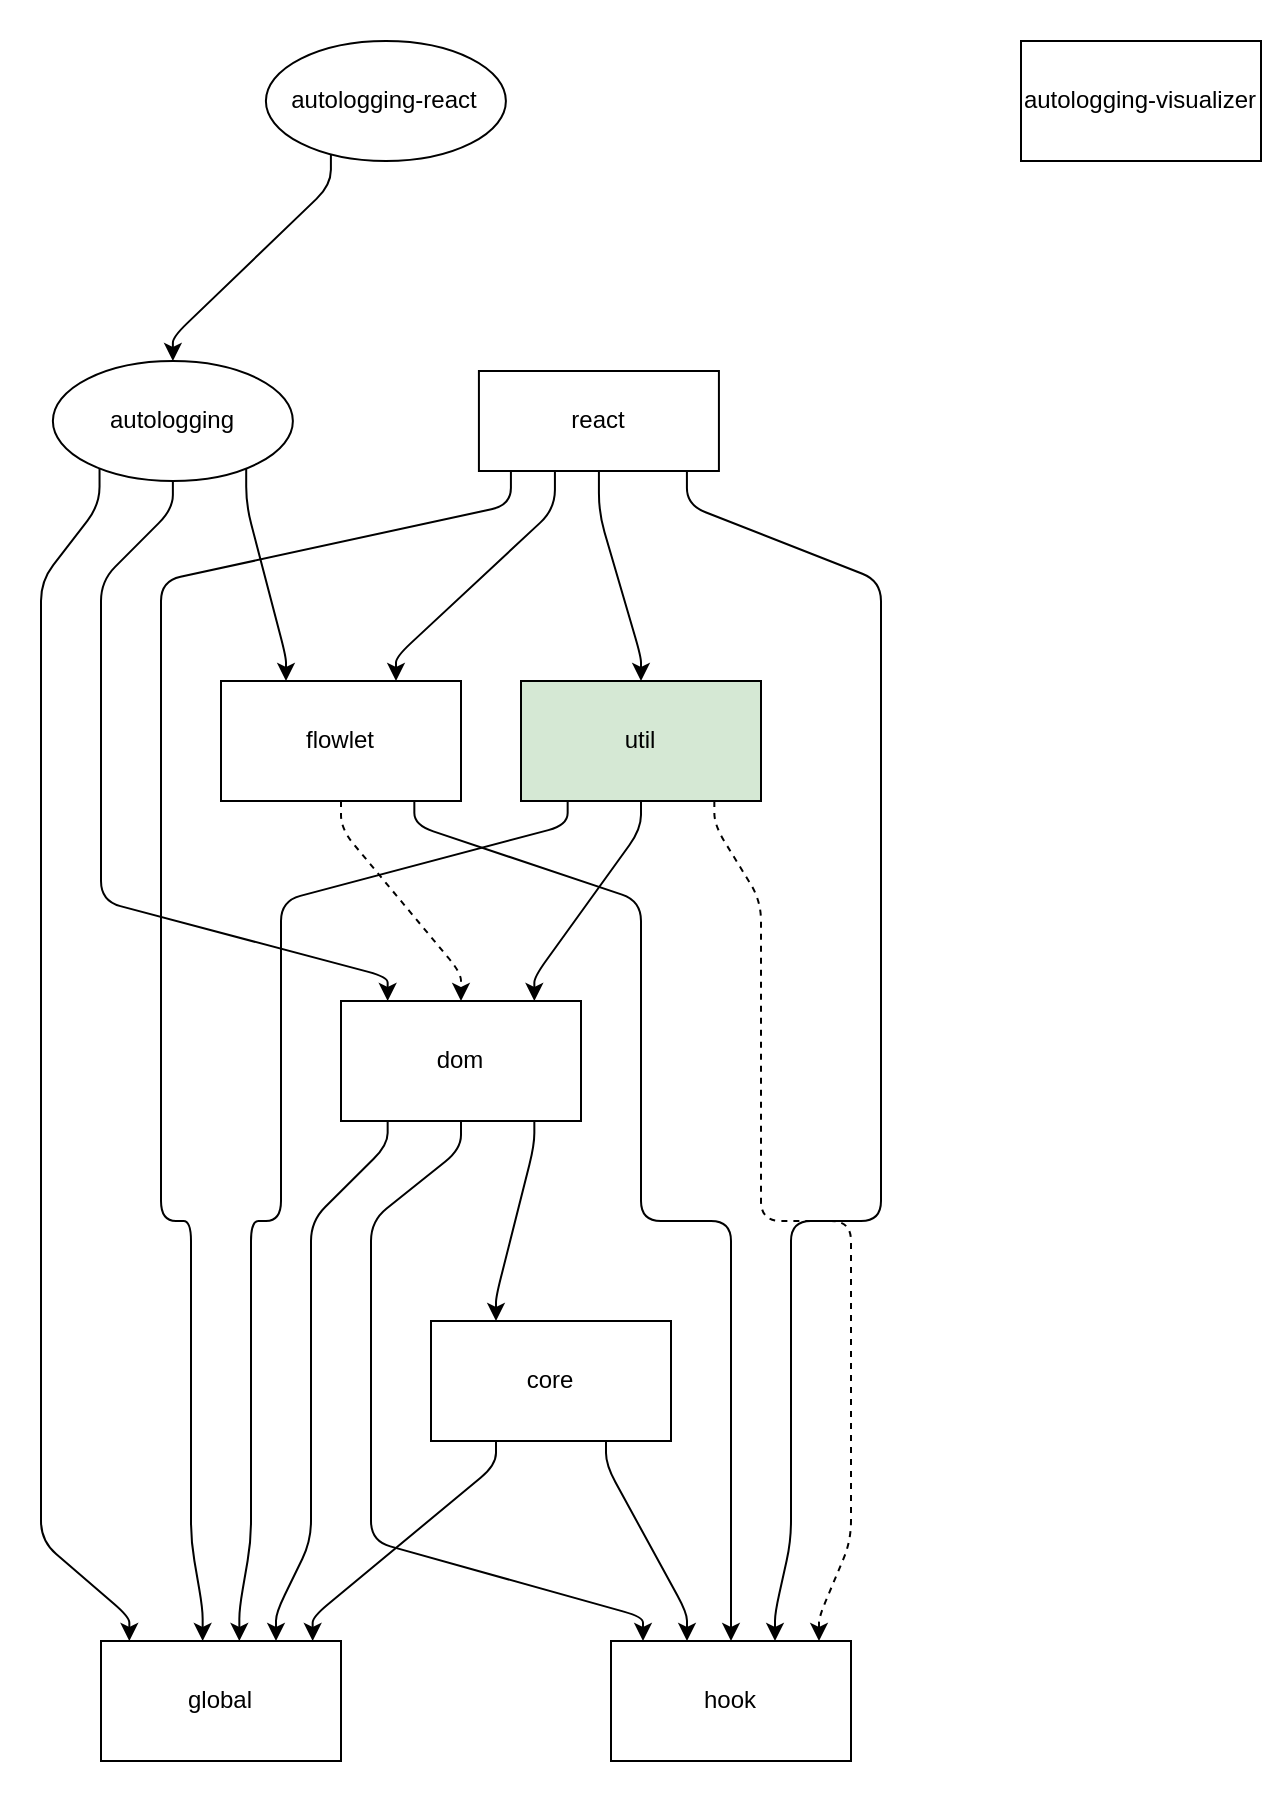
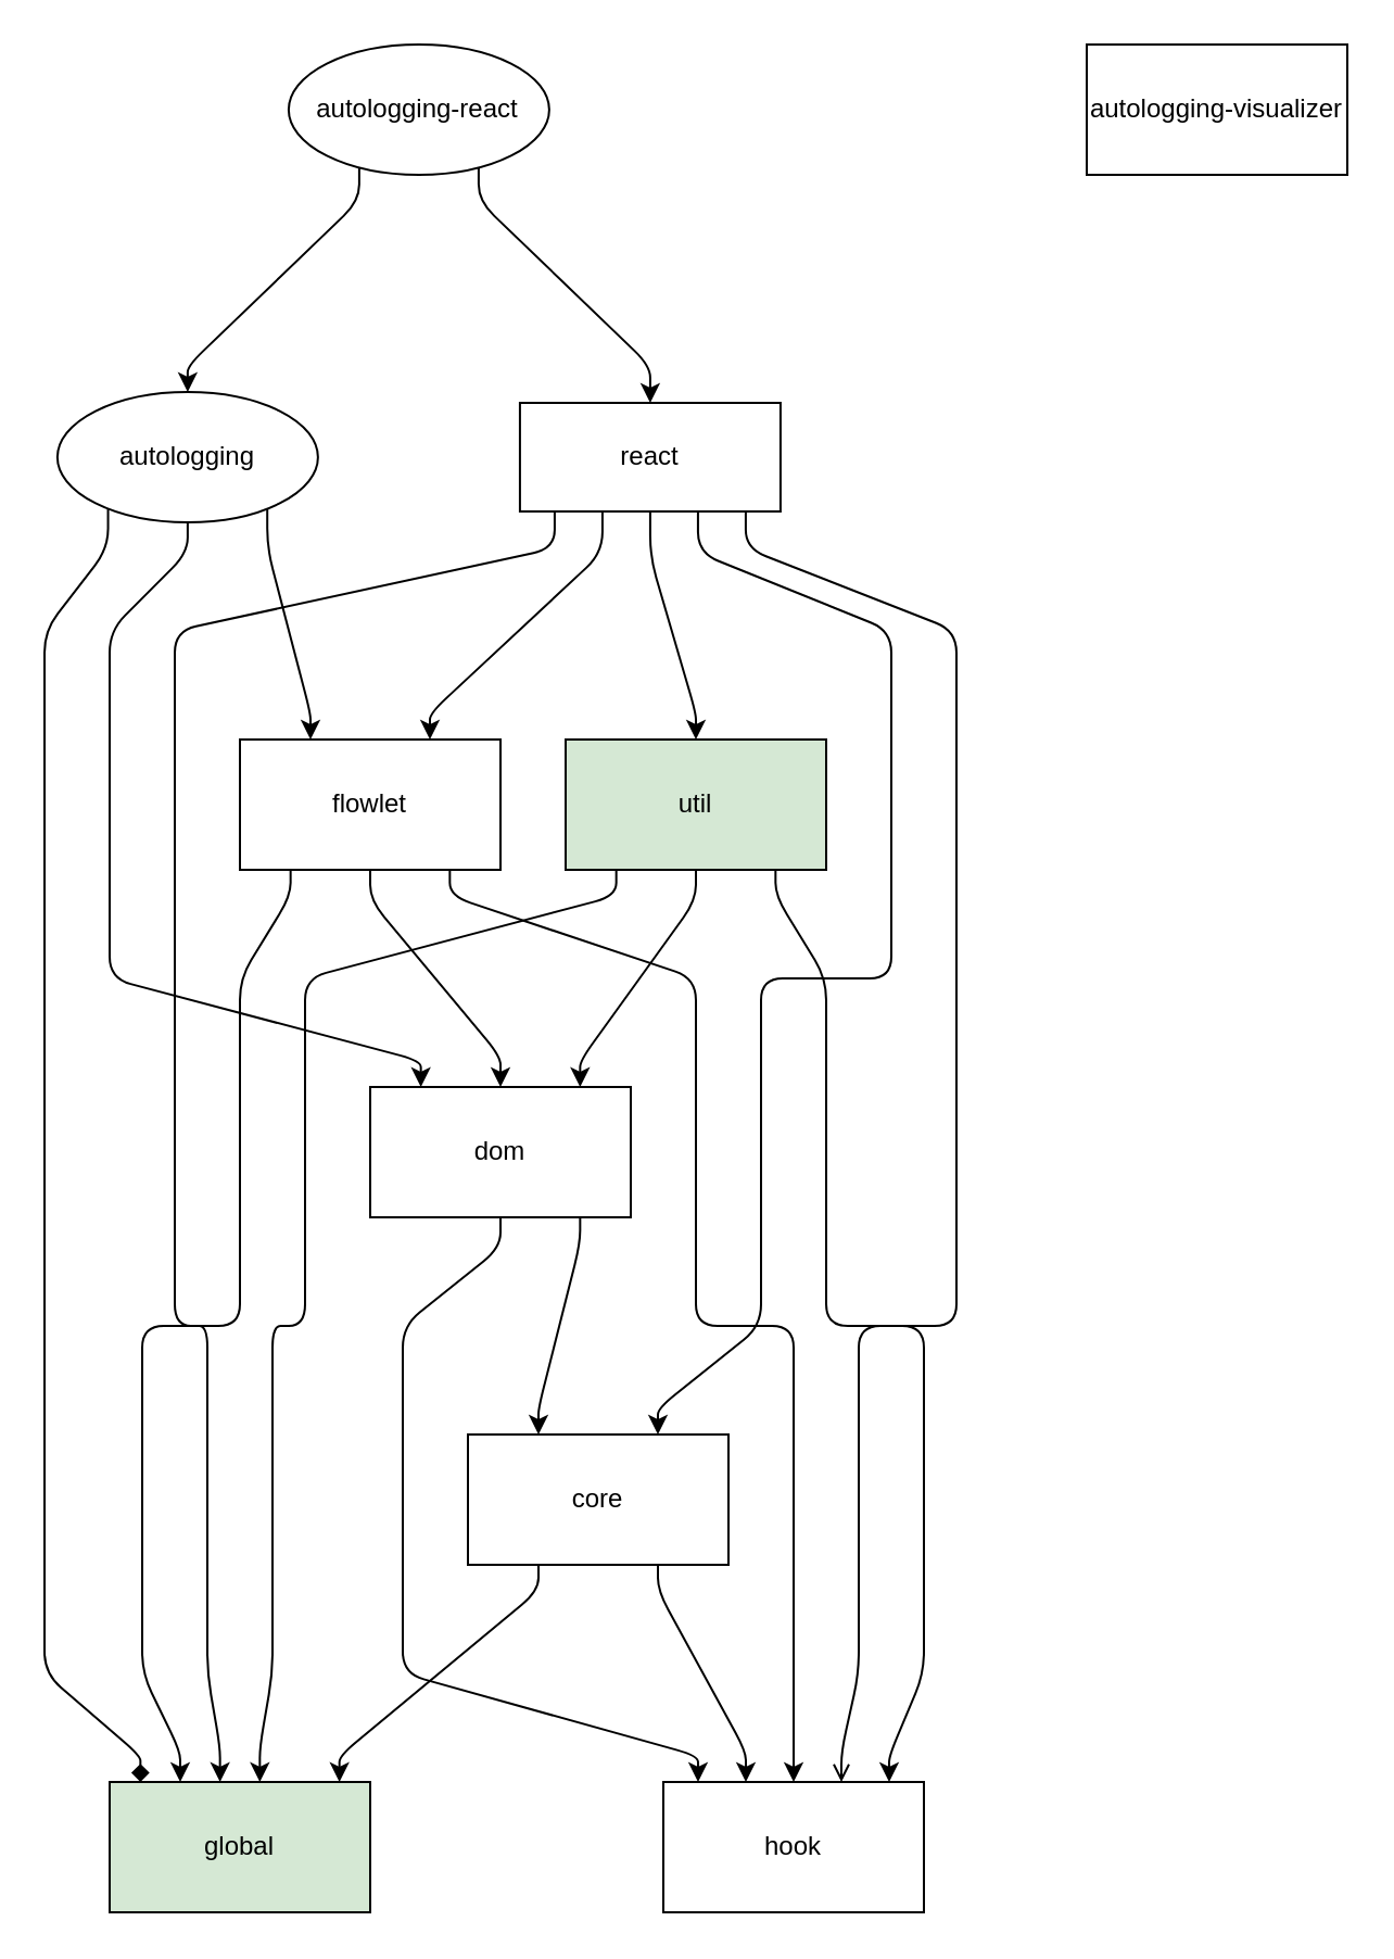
- <mxCell id="28" value="autologging-visualizer" style="rounded=0;whiteSpace=wrap;html=1;" parent="1" vertex="1"><mxGeometry x="510" y="20" width="120" height="60" as="geometry" /></mxCell>
+ <mxCell id="28" value="autologging-visualizer" style="rounded=0;whiteSpace=wrap;html=1;" parent="1" vertex="1"><mxGeometry x="500" width="120" height="60" as="geometry" y="20" /></mxCell>
+ <mxCell id="15" value="" style="edgeStyle=none;html=1;noEdgeStyle=1;orthogonal=1;" parent="1" source="17" target="23" edge="1"><mxGeometry relative="1" as="geometry"><mxPoint x="290" y="130" as="sourcePoint" /><Array as="points"><mxPoint x="219.948" y="92" /><mxPoint x="298.958" y="168" /></Array></mxGeometry></mxCell>
- <mxCell id="26" style="edgeStyle=none;html=1;noEdgeStyle=1;orthogonal=1;dashed=1;" parent="1" source="27" target="9" edge="1"><mxGeometry relative="1" as="geometry"><Array as="points"><mxPoint x="170" y="414" /><mxPoint x="230" y="486" /></Array></mxGeometry></mxCell>
+ <mxCell id="26" style="edgeStyle=none;html=1;noEdgeStyle=1;orthogonal=1;" parent="1" source="27" target="9" edge="1"><mxGeometry relative="1" as="geometry"><Array as="points"><mxPoint x="170" y="414" /><mxPoint x="230" y="486" /></Array></mxGeometry></mxCell>
+ <mxCell id="18" style="edgeStyle=none;html=1;noEdgeStyle=1;orthogonal=1;" parent="1" source="23" target="12" edge="1"><mxGeometry relative="1" as="geometry"><Array as="points"><mxPoint x="320.958" y="254" /><mxPoint x="410" y="290" /><mxPoint x="410" y="450" /><mxPoint x="350" y="450" /><mxPoint x="350" y="610" /><mxPoint x="302.5" y="648" /></Array></mxGeometry></mxCell>
+ <mxCell id="24" style="edgeStyle=none;html=1;noEdgeStyle=1;orthogonal=1;" parent="1" source="27" target="13" edge="1"><mxGeometry relative="1" as="geometry"><Array as="points"><mxPoint x="133.333" y="412" /><mxPoint x="110" y="450" /><mxPoint x="110" y="610" /><mxPoint x="65" y="610" /><mxPoint x="65" y="770" /><mxPoint x="82.5" y="806" /></Array></mxGeometry></mxCell>
- <mxCell id="30" style="edgeStyle=none;html=1;noEdgeStyle=1;orthogonal=1;dashed=1;" parent="1" source="32" target="14" edge="1"><mxGeometry relative="1" as="geometry"><Array as="points"><mxPoint x="356.667" y="412" /><mxPoint x="380" y="450" /><mxPoint x="380" y="610" /><mxPoint x="425" y="610" /><mxPoint x="425" y="770" /><mxPoint x="409" y="808" /></Array></mxGeometry></mxCell>
+ <mxCell id="30" style="edgeStyle=none;html=1;noEdgeStyle=1;orthogonal=1;" parent="1" source="32" target="14" edge="1"><mxGeometry relative="1" as="geometry"><Array as="points"><mxPoint x="356.667" y="412" /><mxPoint x="380" y="450" /><mxPoint x="380" y="610" /><mxPoint x="425" y="610" /><mxPoint x="425" y="770" /><mxPoint x="409" y="808" /></Array></mxGeometry></mxCell>
- <mxCell id="7" style="edgeStyle=none;html=1;noEdgeStyle=1;orthogonal=1;" parent="1" source="9" target="13" edge="1"><mxGeometry relative="1" as="geometry"><Array as="points"><mxPoint x="193.333" y="572" /><mxPoint x="155" y="610" /><mxPoint x="155" y="770" /><mxPoint x="137.5" y="806" /></Array></mxGeometry></mxCell>
- <mxCell id="4" style="edgeStyle=none;html=1;noEdgeStyle=1;orthogonal=1;" parent="1" source="5" target="13" edge="1"><mxGeometry relative="1" as="geometry"><Array as="points"><mxPoint x="49.271" y="252" /><mxPoint y="290" x="20" /><mxPoint y="450" x="20" /><mxPoint y="450" x="20" /><mxPoint y="610" x="20" /><mxPoint y="610" x="20" /><mxPoint y="770" x="20" /><mxPoint x="64.167" y="808" /></Array></mxGeometry></mxCell>
+ <mxCell id="4" style="edgeStyle=none;html=1;noEdgeStyle=1;orthogonal=1;endArrow=diamond;" parent="1" source="5" target="13" edge="1"><mxGeometry relative="1" as="geometry"><Array as="points"><mxPoint x="49.271" y="252" /><mxPoint y="290" x="20" /><mxPoint y="450" x="20" /><mxPoint y="450" x="20" /><mxPoint y="610" x="20" /><mxPoint y="610" x="20" /><mxPoint y="770" x="20" /><mxPoint x="64.167" y="808" /></Array></mxGeometry></mxCell>
- <mxCell id="19" style="edgeStyle=none;html=1;noEdgeStyle=1;orthogonal=1;" parent="1" source="23" target="14" edge="1"><mxGeometry relative="1" as="geometry"><Array as="points"><mxPoint x="342.958" y="252" /><mxPoint x="440" y="290" /><mxPoint x="440" y="450" /><mxPoint x="440" y="450" /><mxPoint x="440" y="610" /><mxPoint x="395" y="610" /><mxPoint x="395" y="770" /><mxPoint x="387" y="806" /></Array></mxGeometry></mxCell>
+ <mxCell id="19" style="edgeStyle=none;html=1;noEdgeStyle=1;orthogonal=1;endArrow=open;" parent="1" source="23" target="14" edge="1"><mxGeometry relative="1" as="geometry"><Array as="points"><mxPoint x="342.958" y="252" /><mxPoint x="440" y="290" /><mxPoint x="440" y="450" /><mxPoint x="440" y="450" /><mxPoint x="440" y="610" /><mxPoint x="395" y="610" /><mxPoint x="395" y="770" /><mxPoint x="387" y="806" /></Array></mxGeometry></mxCell>
- <mxCell id="13" value="global" style="rounded=0;whiteSpace=wrap;html=1;" parent="1" vertex="1"><mxGeometry x="50" y="820" width="120" height="60" as="geometry" /></mxCell>
+ <mxCell id="13" value="global" style="rounded=0;whiteSpace=wrap;html=1;fillColor=#d5e8d4;" parent="1" vertex="1"><mxGeometry x="50" y="820" width="120" height="60" as="geometry" /></mxCell>
